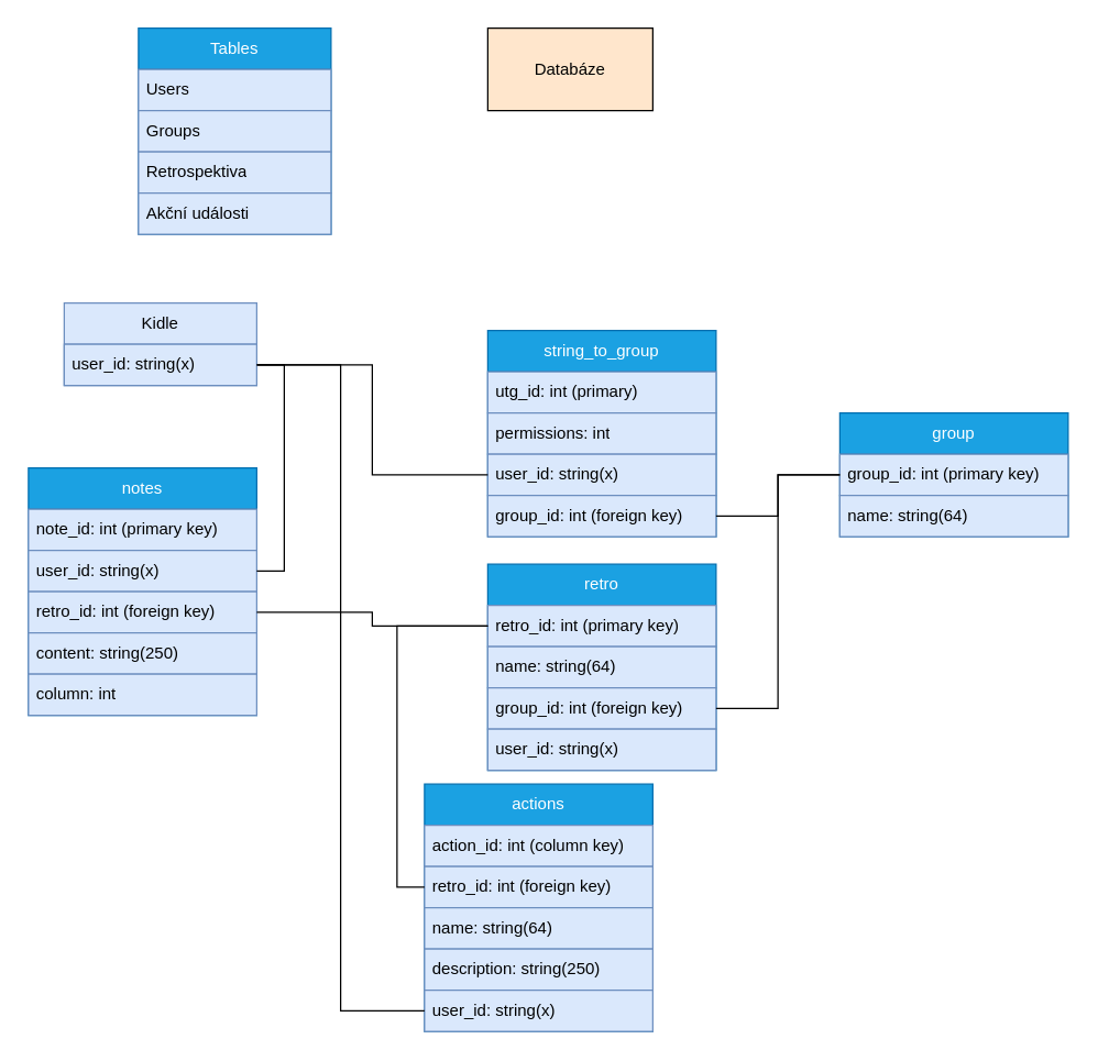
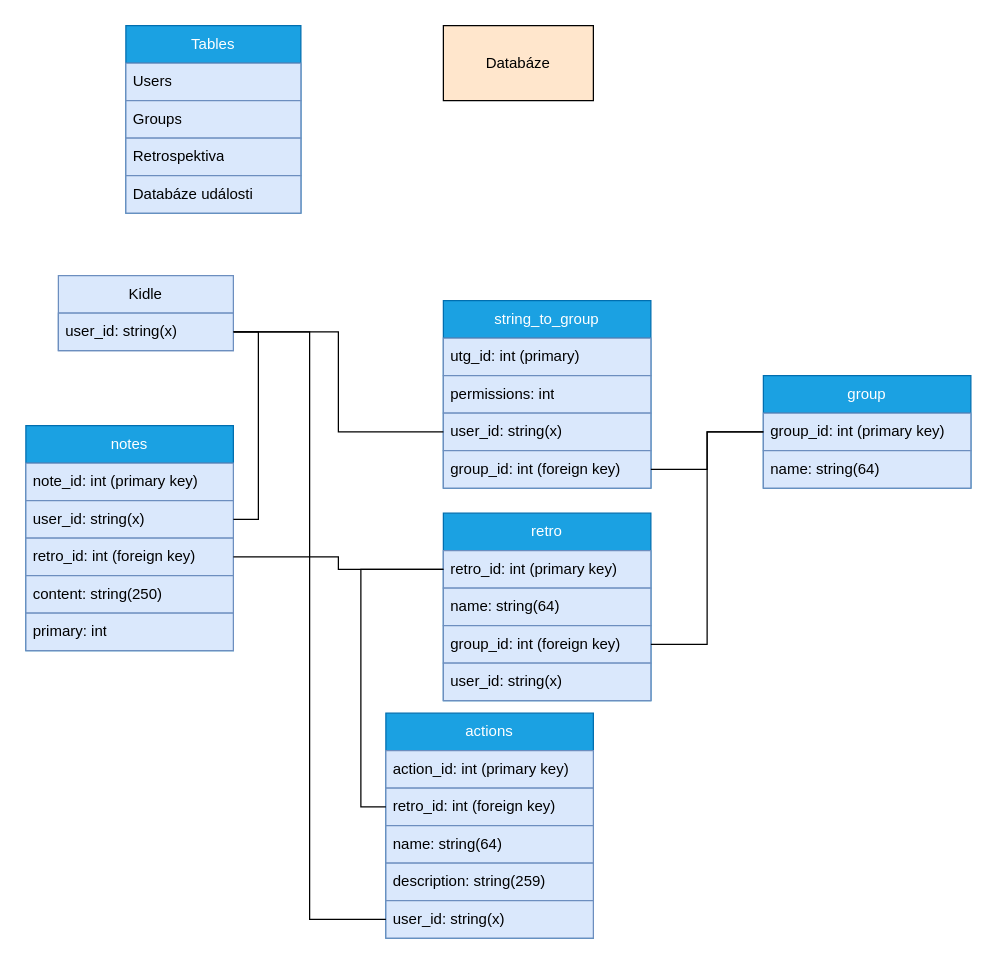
- <mxCell id="6" value="Akční události" style="text;strokeColor=#6c8ebf;fillColor=#dae8fc;align=left;verticalAlign=middle;spacingLeft=4;spacingRight=4;overflow=hidden;points=[[0,0.5],[1,0.5]];portConstraint=eastwest;rotatable=0;whiteSpace=wrap;html=1;" parent="2" vertex="1"><mxGeometry y="120" width="140" height="30" as="geometry" /></mxCell>
+ <mxCell id="6" value="Databáze události" style="text;strokeColor=#6c8ebf;fillColor=#dae8fc;align=left;verticalAlign=middle;spacingLeft=4;spacingRight=4;overflow=hidden;points=[[0,0.5],[1,0.5]];portConstraint=eastwest;rotatable=0;whiteSpace=wrap;html=1;" parent="2" vertex="1"><mxGeometry y="120" width="140" height="30" as="geometry" /></mxCell>
- <mxCell id="36" value="&lt;span style=&quot;font-weight: normal;&quot;&gt;column: int&lt;/span&gt;" style="text;strokeColor=#6c8ebf;fillColor=#dae8fc;align=left;verticalAlign=middle;spacingLeft=4;spacingRight=4;overflow=hidden;points=[[0,0.5],[1,0.5]];portConstraint=eastwest;rotatable=0;whiteSpace=wrap;html=1;fontStyle=1" parent="31" vertex="1"><mxGeometry y="150" width="166" height="30" as="geometry" /></mxCell>
+ <mxCell id="36" value="&lt;span style=&quot;font-weight: normal;&quot;&gt;primary: int&lt;/span&gt;" style="text;strokeColor=#6c8ebf;fillColor=#dae8fc;align=left;verticalAlign=middle;spacingLeft=4;spacingRight=4;overflow=hidden;points=[[0,0.5],[1,0.5]];portConstraint=eastwest;rotatable=0;whiteSpace=wrap;html=1;fontStyle=1" parent="31" vertex="1"><mxGeometry y="150" width="166" height="30" as="geometry" /></mxCell>
- <mxCell id="19" value="action_id: int (column key)" style="text;strokeColor=#6c8ebf;fillColor=#dae8fc;align=left;verticalAlign=middle;spacingLeft=4;spacingRight=4;overflow=hidden;points=[[0,0.5],[1,0.5]];portConstraint=eastwest;rotatable=0;whiteSpace=wrap;html=1;" parent="18" vertex="1"><mxGeometry y="30" width="166" height="30" as="geometry" /></mxCell>
+ <mxCell id="19" value="action_id: int (primary key)" style="text;strokeColor=#6c8ebf;fillColor=#dae8fc;align=left;verticalAlign=middle;spacingLeft=4;spacingRight=4;overflow=hidden;points=[[0,0.5],[1,0.5]];portConstraint=eastwest;rotatable=0;whiteSpace=wrap;html=1;" parent="18" vertex="1"><mxGeometry y="30" width="166" height="30" as="geometry" /></mxCell>
- <mxCell id="22" value="description: string(250)" style="text;strokeColor=#6c8ebf;fillColor=#dae8fc;align=left;verticalAlign=middle;spacingLeft=4;spacingRight=4;overflow=hidden;points=[[0,0.5],[1,0.5]];portConstraint=eastwest;rotatable=0;whiteSpace=wrap;html=1;" parent="18" vertex="1"><mxGeometry y="120" width="166" height="30" as="geometry" /></mxCell>
+ <mxCell id="22" value="description: string(259)" style="text;strokeColor=#6c8ebf;fillColor=#dae8fc;align=left;verticalAlign=middle;spacingLeft=4;spacingRight=4;overflow=hidden;points=[[0,0.5],[1,0.5]];portConstraint=eastwest;rotatable=0;whiteSpace=wrap;html=1;" parent="18" vertex="1"><mxGeometry y="120" width="166" height="30" as="geometry" /></mxCell>
